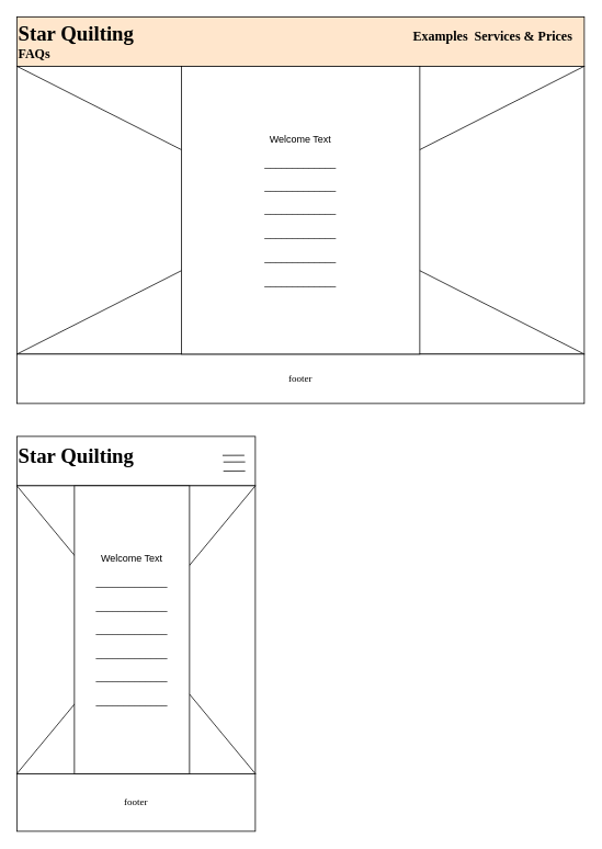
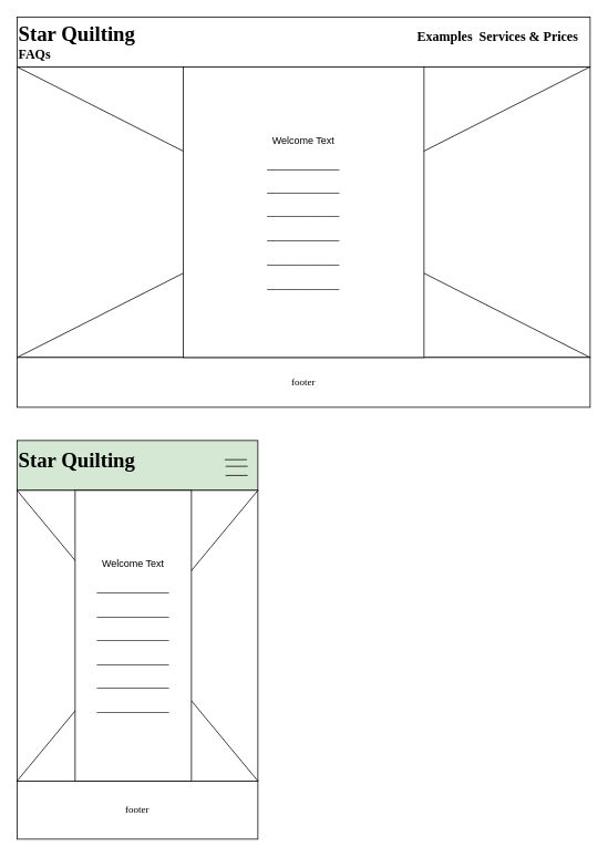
- <mxCell id="2" value="&lt;div style=&quot;&quot;&gt;&lt;span style=&quot;font-size: 25px;&quot;&gt;&lt;b&gt;&lt;font face=&quot;Shadows Into Light&quot;&gt;Star Quilting&lt;/font&gt;&lt;/b&gt;&lt;/span&gt;&lt;span style=&quot;background-color: transparent; color: light-dark(rgb(0, 0, 0), rgb(255, 255, 255)); white-space: pre;&quot;&gt;&#09;&lt;/span&gt;&lt;span style=&quot;background-color: transparent; color: light-dark(rgb(0, 0, 0), rgb(255, 255, 255)); white-space: pre;&quot;&gt;&#09;&lt;/span&gt;&lt;span style=&quot;background-color: transparent; color: light-dark(rgb(0, 0, 0), rgb(255, 255, 255)); white-space: pre;&quot;&gt;&#09;&lt;/span&gt;&lt;span style=&quot;background-color: transparent; color: light-dark(rgb(0, 0, 0), rgb(255, 255, 255)); white-space: pre;&quot;&gt;&#09;&lt;/span&gt;&lt;span style=&quot;background-color: transparent; color: light-dark(rgb(0, 0, 0), rgb(255, 255, 255)); white-space: pre;&quot;&gt;&#09;&lt;/span&gt;&lt;span style=&quot;background-color: transparent; color: light-dark(rgb(0, 0, 0), rgb(255, 255, 255)); white-space: pre;&quot;&gt;&#09;&lt;/span&gt;&lt;span style=&quot;background-color: transparent; color: light-dark(rgb(0, 0, 0), rgb(255, 255, 255)); white-space: pre;&quot;&gt;&#09;&lt;/span&gt;&lt;span style=&quot;background-color: transparent; color: light-dark(rgb(0, 0, 0), rgb(255, 255, 255)); white-space: pre;&quot;&gt;&#09;&lt;/span&gt;&lt;span style=&quot;background-color: transparent; color: light-dark(rgb(0, 0, 0), rgb(255, 255, 255)); white-space: pre;&quot;&gt;&#09;&lt;/span&gt;&lt;span style=&quot;background-color: transparent; color: light-dark(rgb(0, 0, 0), rgb(255, 255, 255)); white-space: pre;&quot;&gt;&#09;&lt;/span&gt;&lt;span style=&quot;background-color: transparent; color: light-dark(rgb(0, 0, 0), rgb(255, 255, 255)); white-space: pre;&quot;&gt;&#09;&lt;/span&gt;&lt;span style=&quot;background-color: transparent; color: light-dark(rgb(0, 0, 0), rgb(255, 255, 255)); white-space: pre;&quot;&gt;&#09;&lt;span style=&quot;white-space: pre;&quot;&gt;&#09;&lt;/span&gt;&lt;/span&gt;&lt;span style=&quot;background-color: transparent; color: light-dark(rgb(0, 0, 0), rgb(255, 255, 255));&quot;&gt;&lt;font style=&quot;font-size: 16px;&quot; data-font-src=&quot;https://fonts.googleapis.com/css?family=Shadows+Into+Light&quot; face=&quot;Shadows Into Light&quot;&gt;&lt;b&gt;Examples&amp;nbsp; Services &amp;amp; Prices&amp;nbsp; &amp;nbsp; FAQs&lt;/b&gt;&lt;/font&gt;&lt;/span&gt;&lt;/div&gt;" style="rounded=0;whiteSpace=wrap;html=1;align=left;fillColor=#ffe6cc;" vertex="1" parent="1"><mxGeometry x="20" y="20" width="690" height="60" as="geometry" /></mxCell>
+ <mxCell id="2" value="&lt;div style=&quot;&quot;&gt;&lt;span style=&quot;font-size: 25px;&quot;&gt;&lt;b&gt;&lt;font face=&quot;Shadows Into Light&quot;&gt;Star Quilting&lt;/font&gt;&lt;/b&gt;&lt;/span&gt;&lt;span style=&quot;background-color: transparent; color: light-dark(rgb(0, 0, 0), rgb(255, 255, 255)); white-space: pre;&quot;&gt;&#09;&lt;/span&gt;&lt;span style=&quot;background-color: transparent; color: light-dark(rgb(0, 0, 0), rgb(255, 255, 255)); white-space: pre;&quot;&gt;&#09;&lt;/span&gt;&lt;span style=&quot;background-color: transparent; color: light-dark(rgb(0, 0, 0), rgb(255, 255, 255)); white-space: pre;&quot;&gt;&#09;&lt;/span&gt;&lt;span style=&quot;background-color: transparent; color: light-dark(rgb(0, 0, 0), rgb(255, 255, 255)); white-space: pre;&quot;&gt;&#09;&lt;/span&gt;&lt;span style=&quot;background-color: transparent; color: light-dark(rgb(0, 0, 0), rgb(255, 255, 255)); white-space: pre;&quot;&gt;&#09;&lt;/span&gt;&lt;span style=&quot;background-color: transparent; color: light-dark(rgb(0, 0, 0), rgb(255, 255, 255)); white-space: pre;&quot;&gt;&#09;&lt;/span&gt;&lt;span style=&quot;background-color: transparent; color: light-dark(rgb(0, 0, 0), rgb(255, 255, 255)); white-space: pre;&quot;&gt;&#09;&lt;/span&gt;&lt;span style=&quot;background-color: transparent; color: light-dark(rgb(0, 0, 0), rgb(255, 255, 255)); white-space: pre;&quot;&gt;&#09;&lt;/span&gt;&lt;span style=&quot;background-color: transparent; color: light-dark(rgb(0, 0, 0), rgb(255, 255, 255)); white-space: pre;&quot;&gt;&#09;&lt;/span&gt;&lt;span style=&quot;background-color: transparent; color: light-dark(rgb(0, 0, 0), rgb(255, 255, 255)); white-space: pre;&quot;&gt;&#09;&lt;/span&gt;&lt;span style=&quot;background-color: transparent; color: light-dark(rgb(0, 0, 0), rgb(255, 255, 255)); white-space: pre;&quot;&gt;&#09;&lt;/span&gt;&lt;span style=&quot;background-color: transparent; color: light-dark(rgb(0, 0, 0), rgb(255, 255, 255)); white-space: pre;&quot;&gt;&#09;&lt;span style=&quot;white-space: pre;&quot;&gt;&#09;&lt;/span&gt;&lt;/span&gt;&lt;span style=&quot;background-color: transparent; color: light-dark(rgb(0, 0, 0), rgb(255, 255, 255));&quot;&gt;&lt;font style=&quot;font-size: 16px;&quot; data-font-src=&quot;https://fonts.googleapis.com/css?family=Shadows+Into+Light&quot; face=&quot;Shadows Into Light&quot;&gt;&lt;b&gt;Examples&amp;nbsp; Services &amp;amp; Prices&amp;nbsp; &amp;nbsp; FAQs&lt;/b&gt;&lt;/font&gt;&lt;/span&gt;&lt;/div&gt;" style="rounded=0;whiteSpace=wrap;html=1;align=left;" vertex="1" parent="1"><mxGeometry x="20" y="20" width="690" height="60" as="geometry" /></mxCell>
- <mxCell id="8" value="&lt;div style=&quot;&quot;&gt;&lt;span style=&quot;font-size: 25px;&quot;&gt;&lt;b&gt;&lt;font face=&quot;Shadows Into Light&quot;&gt;Star Quilting&lt;/font&gt;&lt;/b&gt;&lt;/span&gt;&lt;span style=&quot;background-color: transparent; color: light-dark(rgb(0, 0, 0), rgb(255, 255, 255)); white-space: pre;&quot;&gt;&#09;&lt;/span&gt;&lt;span style=&quot;background-color: transparent; color: light-dark(rgb(0, 0, 0), rgb(255, 255, 255)); white-space: pre;&quot;&gt;&#09;&lt;/span&gt;&lt;span style=&quot;background-color: transparent; color: light-dark(rgb(0, 0, 0), rgb(255, 255, 255)); white-space: pre;&quot;&gt;&#09;&lt;/span&gt;&lt;span style=&quot;background-color: transparent; color: light-dark(rgb(0, 0, 0), rgb(255, 255, 255)); white-space: pre;&quot;&gt;&#09;&lt;/span&gt;&lt;span style=&quot;background-color: transparent; color: light-dark(rgb(0, 0, 0), rgb(255, 255, 255)); white-space: pre;&quot;&gt;&#09;&lt;/span&gt;&lt;span style=&quot;background-color: transparent; color: light-dark(rgb(0, 0, 0), rgb(255, 255, 255)); white-space: pre;&quot;&gt;&#09;&lt;/span&gt;&lt;span style=&quot;background-color: transparent; color: light-dark(rgb(0, 0, 0), rgb(255, 255, 255)); white-space: pre;&quot;&gt;&#09;&lt;/span&gt;&lt;/div&gt;" style="rounded=0;whiteSpace=wrap;html=1;align=left;" vertex="1" parent="1"><mxGeometry x="20" y="530" width="290" height="60" as="geometry" /></mxCell>
+ <mxCell id="8" value="&lt;div style=&quot;&quot;&gt;&lt;span style=&quot;font-size: 25px;&quot;&gt;&lt;b&gt;&lt;font face=&quot;Shadows Into Light&quot;&gt;Star Quilting&lt;/font&gt;&lt;/b&gt;&lt;/span&gt;&lt;span style=&quot;background-color: transparent; color: light-dark(rgb(0, 0, 0), rgb(255, 255, 255)); white-space: pre;&quot;&gt;&#09;&lt;/span&gt;&lt;span style=&quot;background-color: transparent; color: light-dark(rgb(0, 0, 0), rgb(255, 255, 255)); white-space: pre;&quot;&gt;&#09;&lt;/span&gt;&lt;span style=&quot;background-color: transparent; color: light-dark(rgb(0, 0, 0), rgb(255, 255, 255)); white-space: pre;&quot;&gt;&#09;&lt;/span&gt;&lt;span style=&quot;background-color: transparent; color: light-dark(rgb(0, 0, 0), rgb(255, 255, 255)); white-space: pre;&quot;&gt;&#09;&lt;/span&gt;&lt;span style=&quot;background-color: transparent; color: light-dark(rgb(0, 0, 0), rgb(255, 255, 255)); white-space: pre;&quot;&gt;&#09;&lt;/span&gt;&lt;span style=&quot;background-color: transparent; color: light-dark(rgb(0, 0, 0), rgb(255, 255, 255)); white-space: pre;&quot;&gt;&#09;&lt;/span&gt;&lt;span style=&quot;background-color: transparent; color: light-dark(rgb(0, 0, 0), rgb(255, 255, 255)); white-space: pre;&quot;&gt;&#09;&lt;/span&gt;&lt;/div&gt;" style="rounded=0;whiteSpace=wrap;html=1;align=left;fillColor=#d5e8d4;" vertex="1" parent="1"><mxGeometry x="20" y="530" width="290" height="60" as="geometry" /></mxCell>
